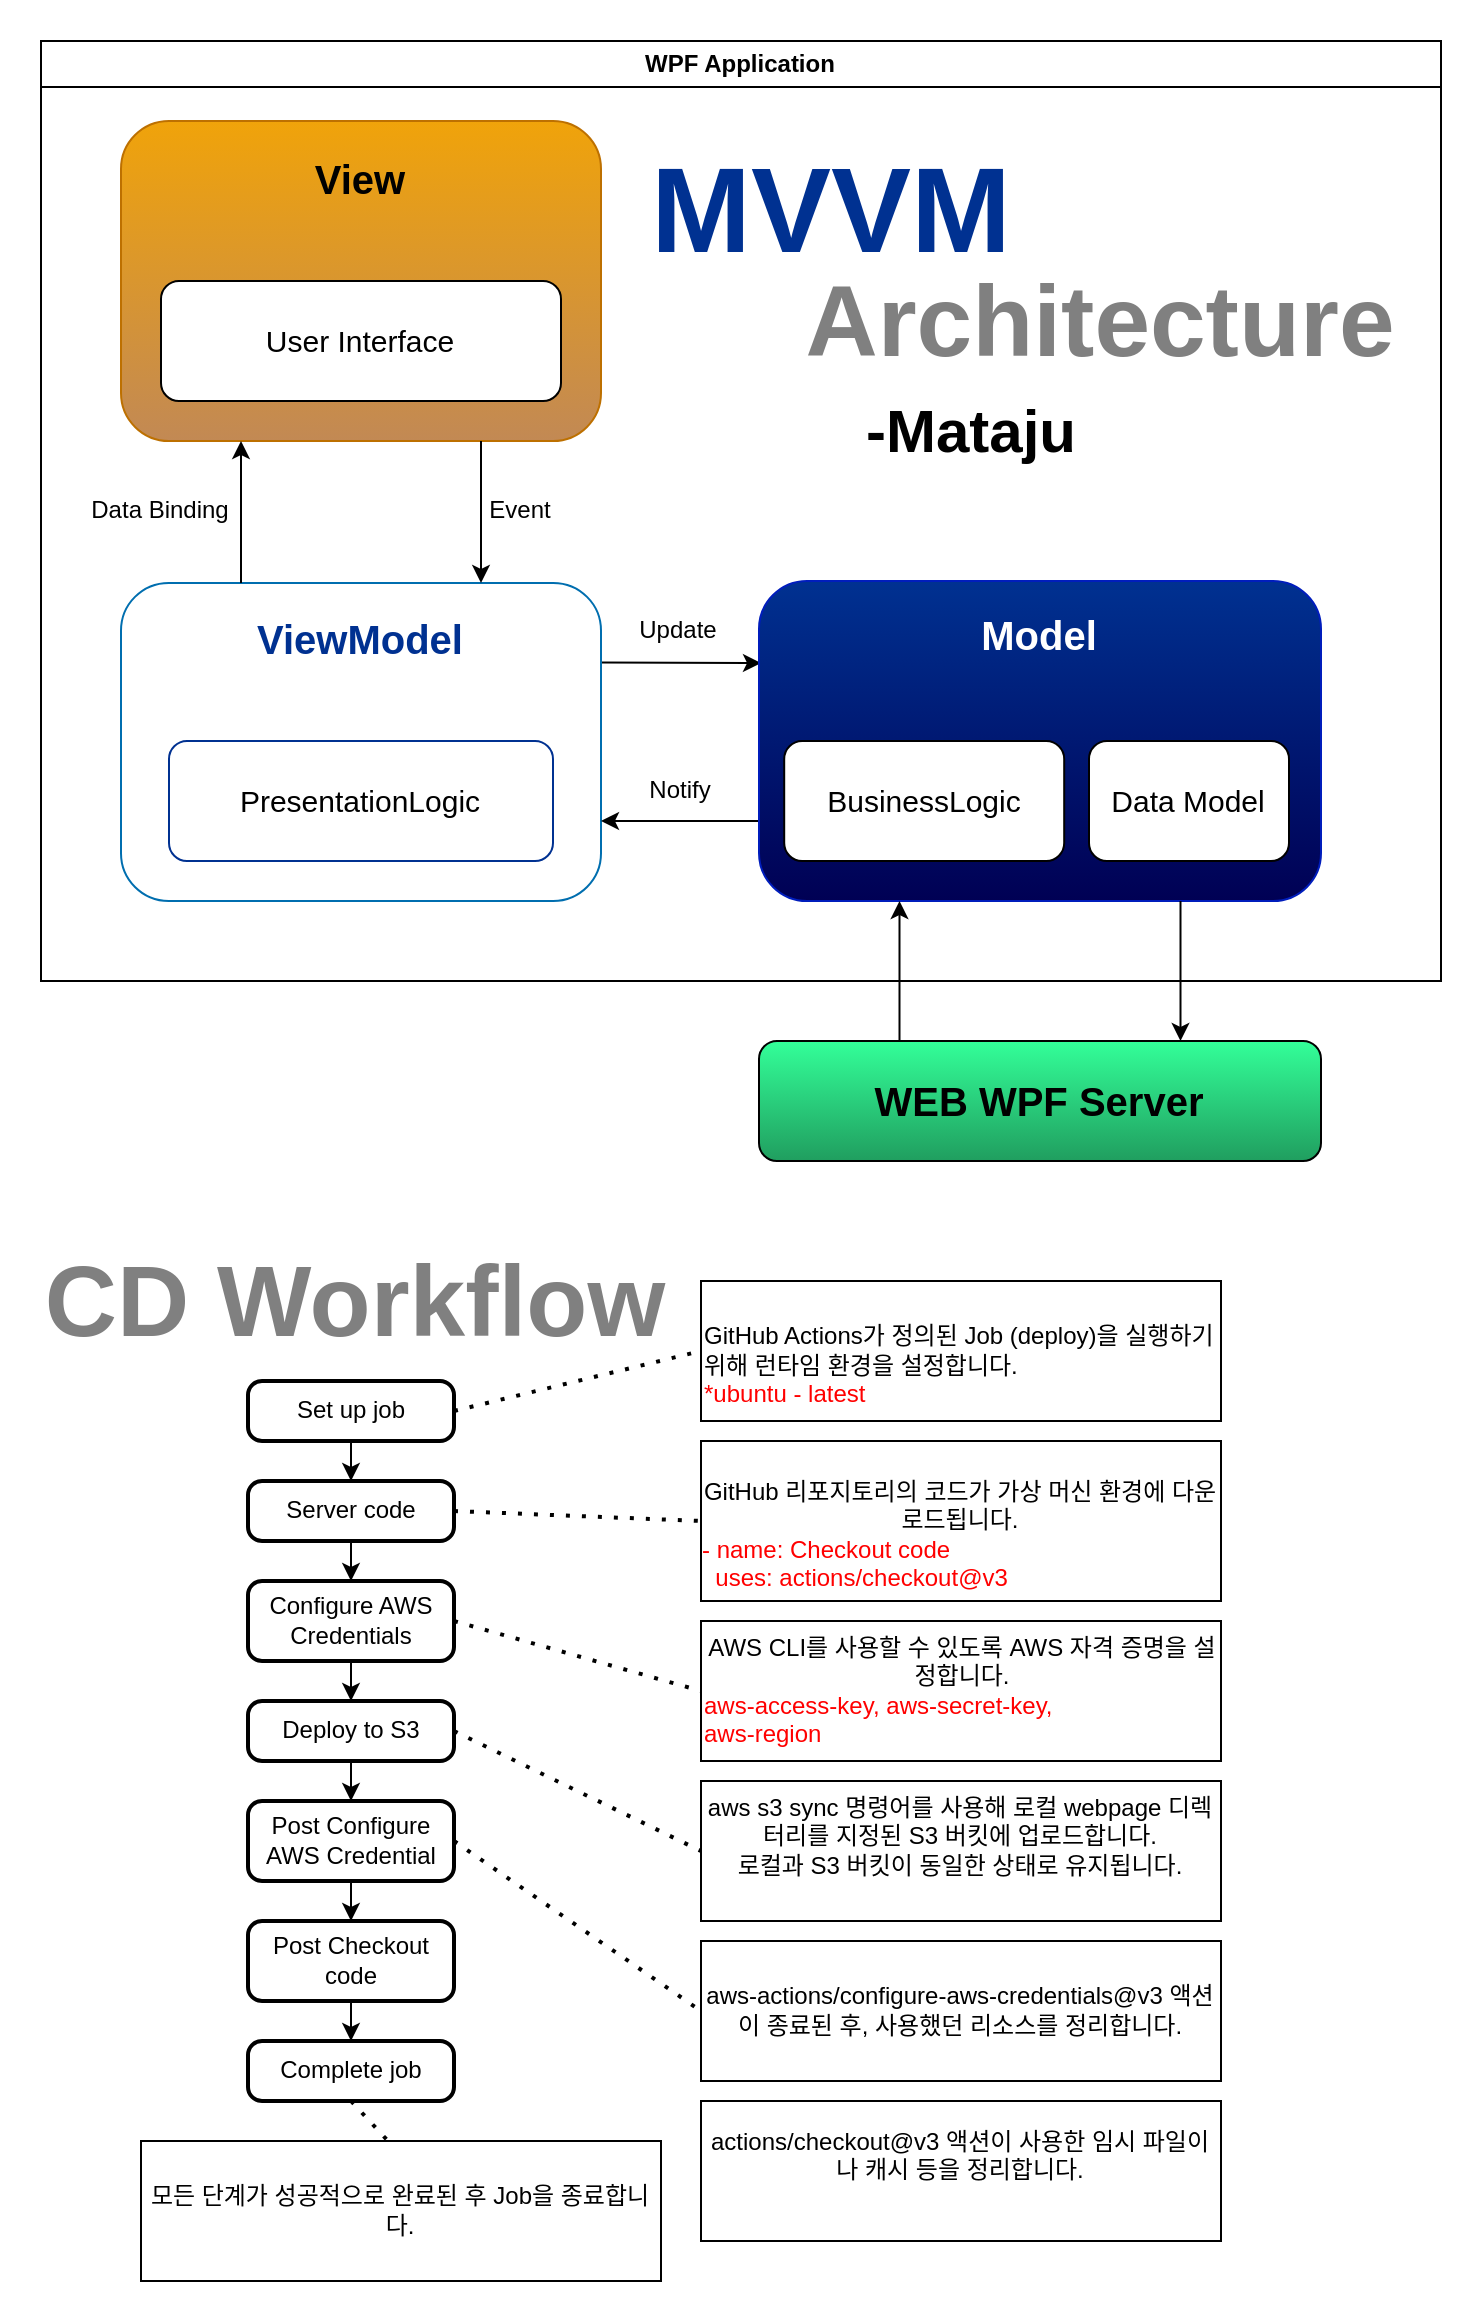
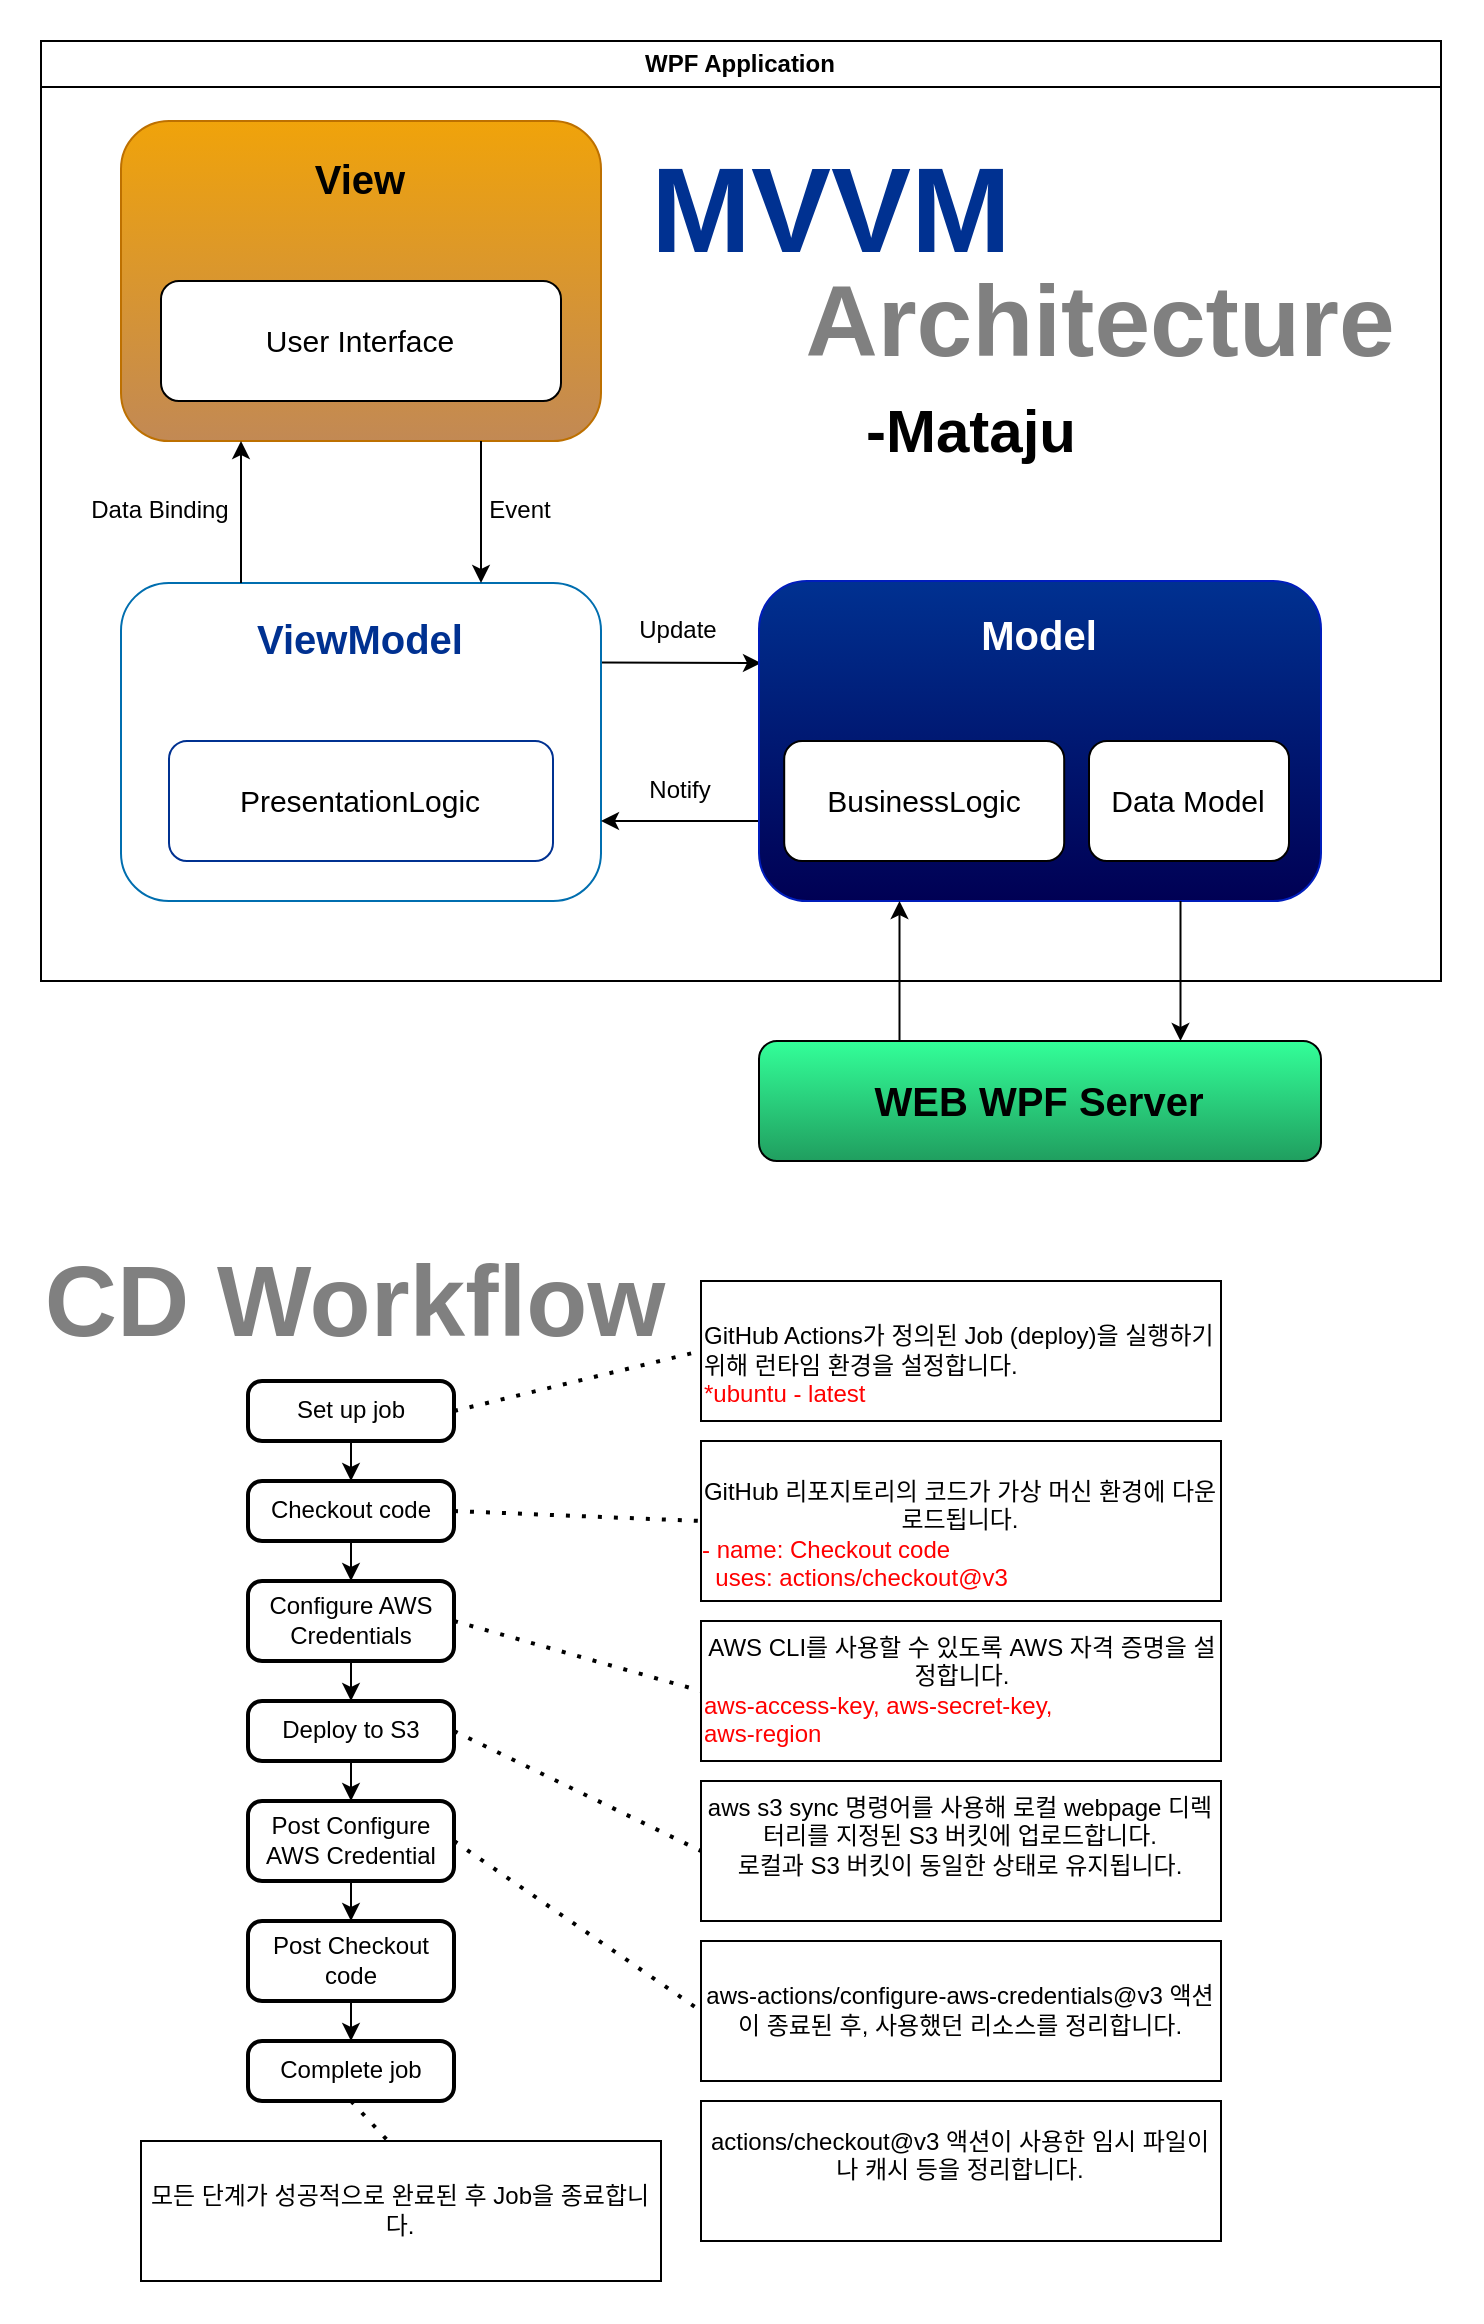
- <mxCell id="33" value="Server code" style="rounded=1;whiteSpace=wrap;html=1;absoluteArcSize=1;arcSize=14;strokeWidth=2;" vertex="1" parent="1"><mxGeometry x="123.5" y="740" width="103" height="30" as="geometry" /></mxCell>
+ <mxCell id="33" value="Checkout code" style="rounded=1;whiteSpace=wrap;html=1;absoluteArcSize=1;arcSize=14;strokeWidth=2;" vertex="1" parent="1"><mxGeometry x="123.5" y="740" width="103" height="30" as="geometry" /></mxCell>
